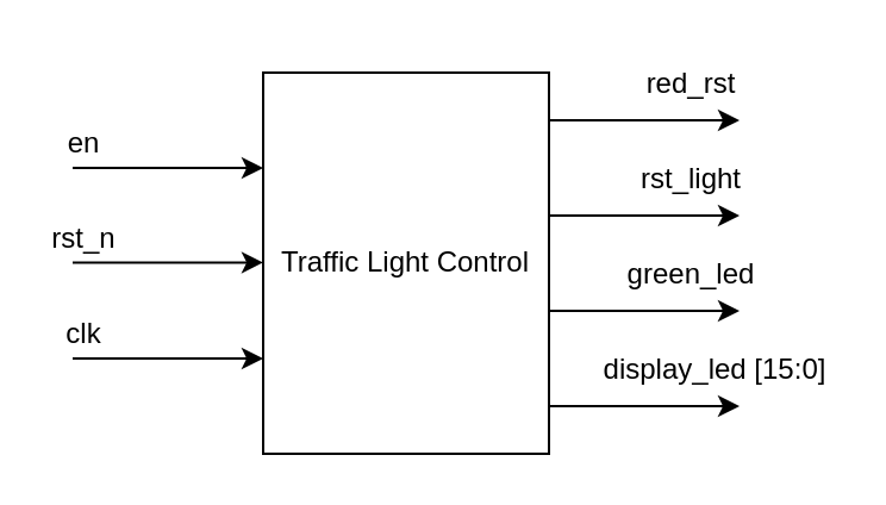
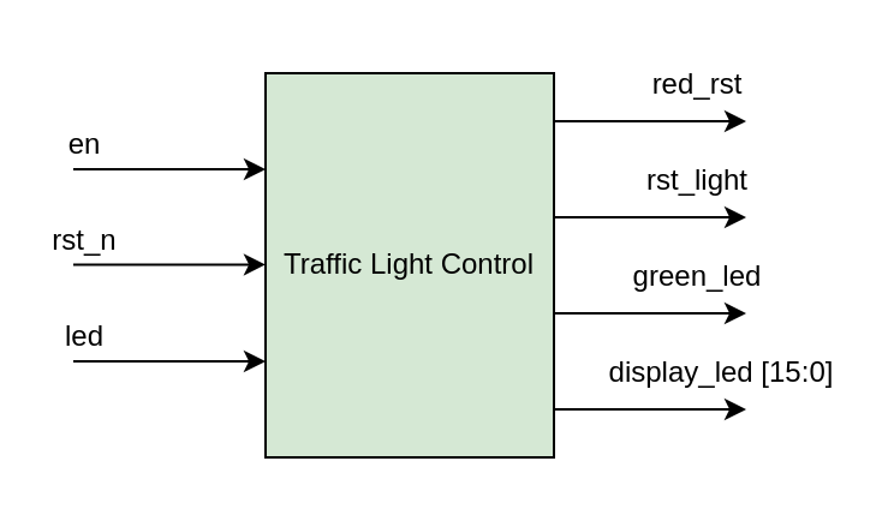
- <mxCell id="2" value="Traffic Light Control" style="rounded=0;whiteSpace=wrap;html=1;" vertex="1" parent="1"><mxGeometry x="110" y="30" width="120" height="160" as="geometry" /></mxCell>
+ <mxCell id="2" value="Traffic Light Control" style="rounded=0;whiteSpace=wrap;html=1;fillColor=#d5e8d4;" vertex="1" parent="1"><mxGeometry x="110" y="30" width="120" height="160" as="geometry" /></mxCell>
- <mxCell id="10" value="clk" style="text;strokeColor=none;align=center;fillColor=none;html=1;verticalAlign=middle;whiteSpace=wrap;rounded=0;" vertex="1" parent="1"><mxGeometry x="20" y="130" width="30" height="20" as="geometry" /></mxCell>
+ <mxCell id="10" value="led" style="text;strokeColor=none;align=center;fillColor=none;html=1;verticalAlign=middle;whiteSpace=wrap;rounded=0;" vertex="1" parent="1"><mxGeometry x="20" y="130" width="30" height="20" as="geometry" /></mxCell>
